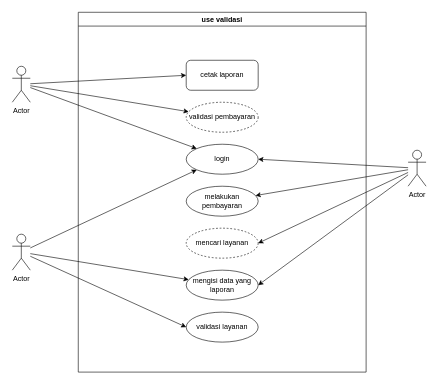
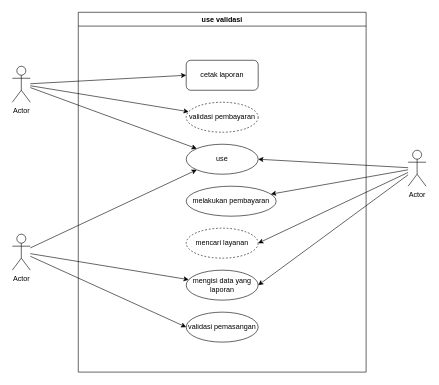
- <mxCell id="7" value="login" style="ellipse;whiteSpace=wrap;html=1;" vertex="1" parent="2"><mxGeometry x="180" y="220" width="120" height="50" as="geometry" /></mxCell>
+ <mxCell id="7" value="use" style="ellipse;whiteSpace=wrap;html=1;" vertex="1" parent="2"><mxGeometry x="180" y="220" width="120" height="50" as="geometry" /></mxCell>
- <mxCell id="3" value="melakukan pembayaran" style="ellipse;whiteSpace=wrap;html=1;" vertex="1" parent="2"><mxGeometry x="180" y="290" width="120" height="50" as="geometry" /></mxCell>
+ <mxCell id="3" value="melakukan pembayaran" style="ellipse;whiteSpace=wrap;html=1;" vertex="1" parent="2"><mxGeometry x="180" y="290" width="150" height="50" as="geometry" /></mxCell>
- <mxCell id="6" value="validasi layanan" style="ellipse;whiteSpace=wrap;html=1;" vertex="1" parent="2"><mxGeometry x="180" y="500" width="120" height="50" as="geometry" /></mxCell>
+ <mxCell id="6" value="validasi pemasangan" style="ellipse;whiteSpace=wrap;html=1;" vertex="1" parent="2"><mxGeometry x="180" y="500" width="120" height="50" as="geometry" /></mxCell>
